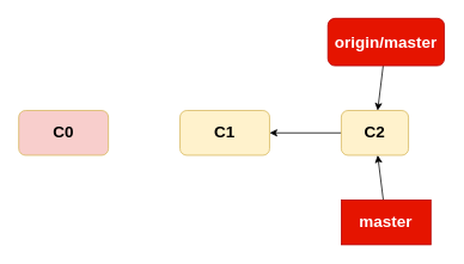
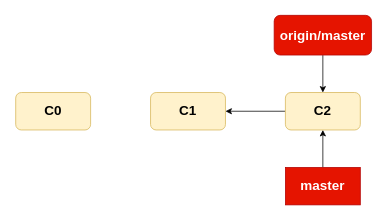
- <mxCell id="5" value="C0" style="rounded=1;whiteSpace=wrap;html=1;fillColor=#f8cecc;strokeColor=#d6b656;fontSize=18;fontStyle=1;" vertex="1" parent="1"><mxGeometry x="20" y="123" width="100" height="50" as="geometry" /></mxCell>
+ <mxCell id="5" value="C0" style="rounded=1;whiteSpace=wrap;html=1;fillColor=#fff2cc;strokeColor=#d6b656;fontSize=18;fontStyle=1" vertex="1" parent="1"><mxGeometry x="20" y="123" width="100" height="50" as="geometry" /></mxCell>
- <mxCell id="4" value="C2" style="rounded=1;whiteSpace=wrap;html=1;fillColor=#fff2cc;strokeColor=#d6b656;fontSize=18;fontStyle=1" parent="1" vertex="1"><mxGeometry x="380" y="123" width="75" height="50" as="geometry" /></mxCell>
+ <mxCell id="4" value="C2" style="rounded=1;whiteSpace=wrap;html=1;fillColor=#fff2cc;strokeColor=#d6b656;fontSize=18;fontStyle=1" parent="1" vertex="1"><mxGeometry x="380" y="123" width="100" height="50" as="geometry" /></mxCell>
